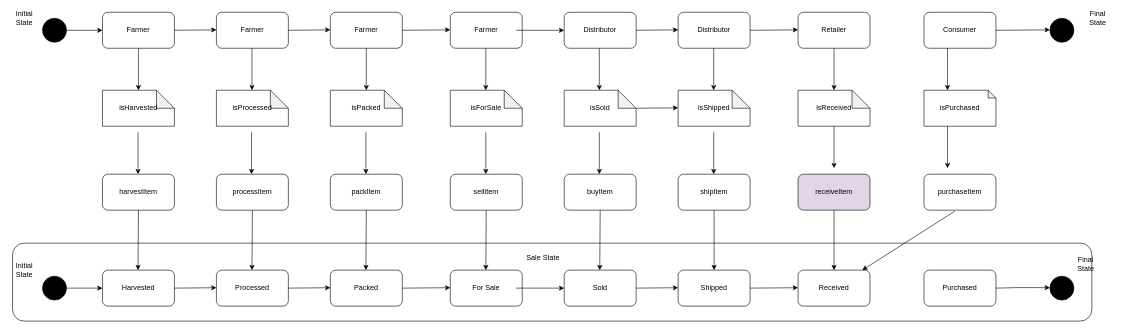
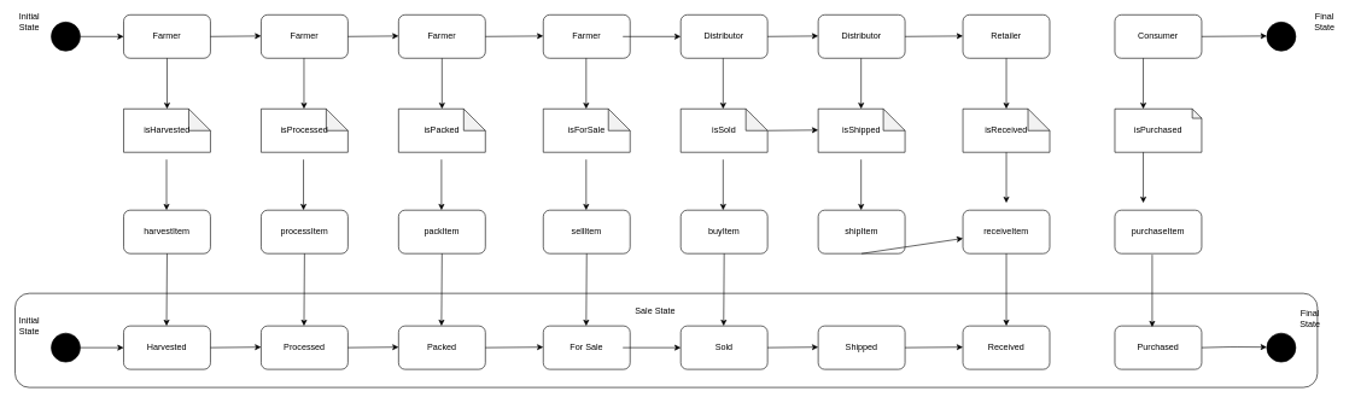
- <mxCell id="26" value="receiveItem" style="rounded=1;whiteSpace=wrap;html=1;fillColor=#e1d5e7;" vertex="1" parent="1"><mxGeometry x="1330" y="290" width="120" height="60" as="geometry" /></mxCell>
+ <mxCell id="26" value="receiveItem" style="rounded=1;whiteSpace=wrap;html=1;" vertex="1" parent="1"><mxGeometry x="1330" y="290" width="120" height="60" as="geometry" /></mxCell>
- <mxCell id="84" value="" style="endArrow=classic;html=1;exitX=0.43;exitY=1.026;exitDx=0;exitDy=0;exitPerimeter=0;" edge="1" parent="1" source="25" target="34"><mxGeometry width="50" height="50" relative="1" as="geometry"><mxPoint x="1590" y="360" as="sourcePoint" /><mxPoint x="1590" y="430" as="targetPoint" /></mxGeometry></mxCell>
+ <mxCell id="84" value="" style="endArrow=classic;html=1;exitX=0.43;exitY=1.026;exitDx=0;exitDy=0;entryX=0.43;entryY=0.026;entryDx=0;entryDy=0;entryPerimeter=0;exitPerimeter=0;" edge="1" parent="1" source="25" target="33"><mxGeometry width="50" height="50" relative="1" as="geometry"><mxPoint x="1590" y="360" as="sourcePoint" /><mxPoint x="1590" y="430" as="targetPoint" /></mxGeometry></mxCell>
- <mxCell id="80" value="" style="endArrow=classic;html=1;exitX=0.5;exitY=1;exitDx=0;exitDy=0;entryX=0.5;entryY=0;entryDx=0;entryDy=0;" edge="1" parent="1" source="28" target="36"><mxGeometry width="50" height="50" relative="1" as="geometry"><mxPoint x="1189.29" y="360" as="sourcePoint" /><mxPoint x="1189.29" y="430" as="targetPoint" /></mxGeometry></mxCell>
+ <mxCell id="80" value="" style="endArrow=classic;html=1;exitX=0.5;exitY=1;exitDx=0;exitDy=0;" edge="1" parent="1" source="28" target="26"><mxGeometry width="50" height="50" relative="1" as="geometry"><mxPoint x="1189.29" y="360" as="sourcePoint" /><mxPoint x="1189.29" y="430" as="targetPoint" /></mxGeometry></mxCell>
